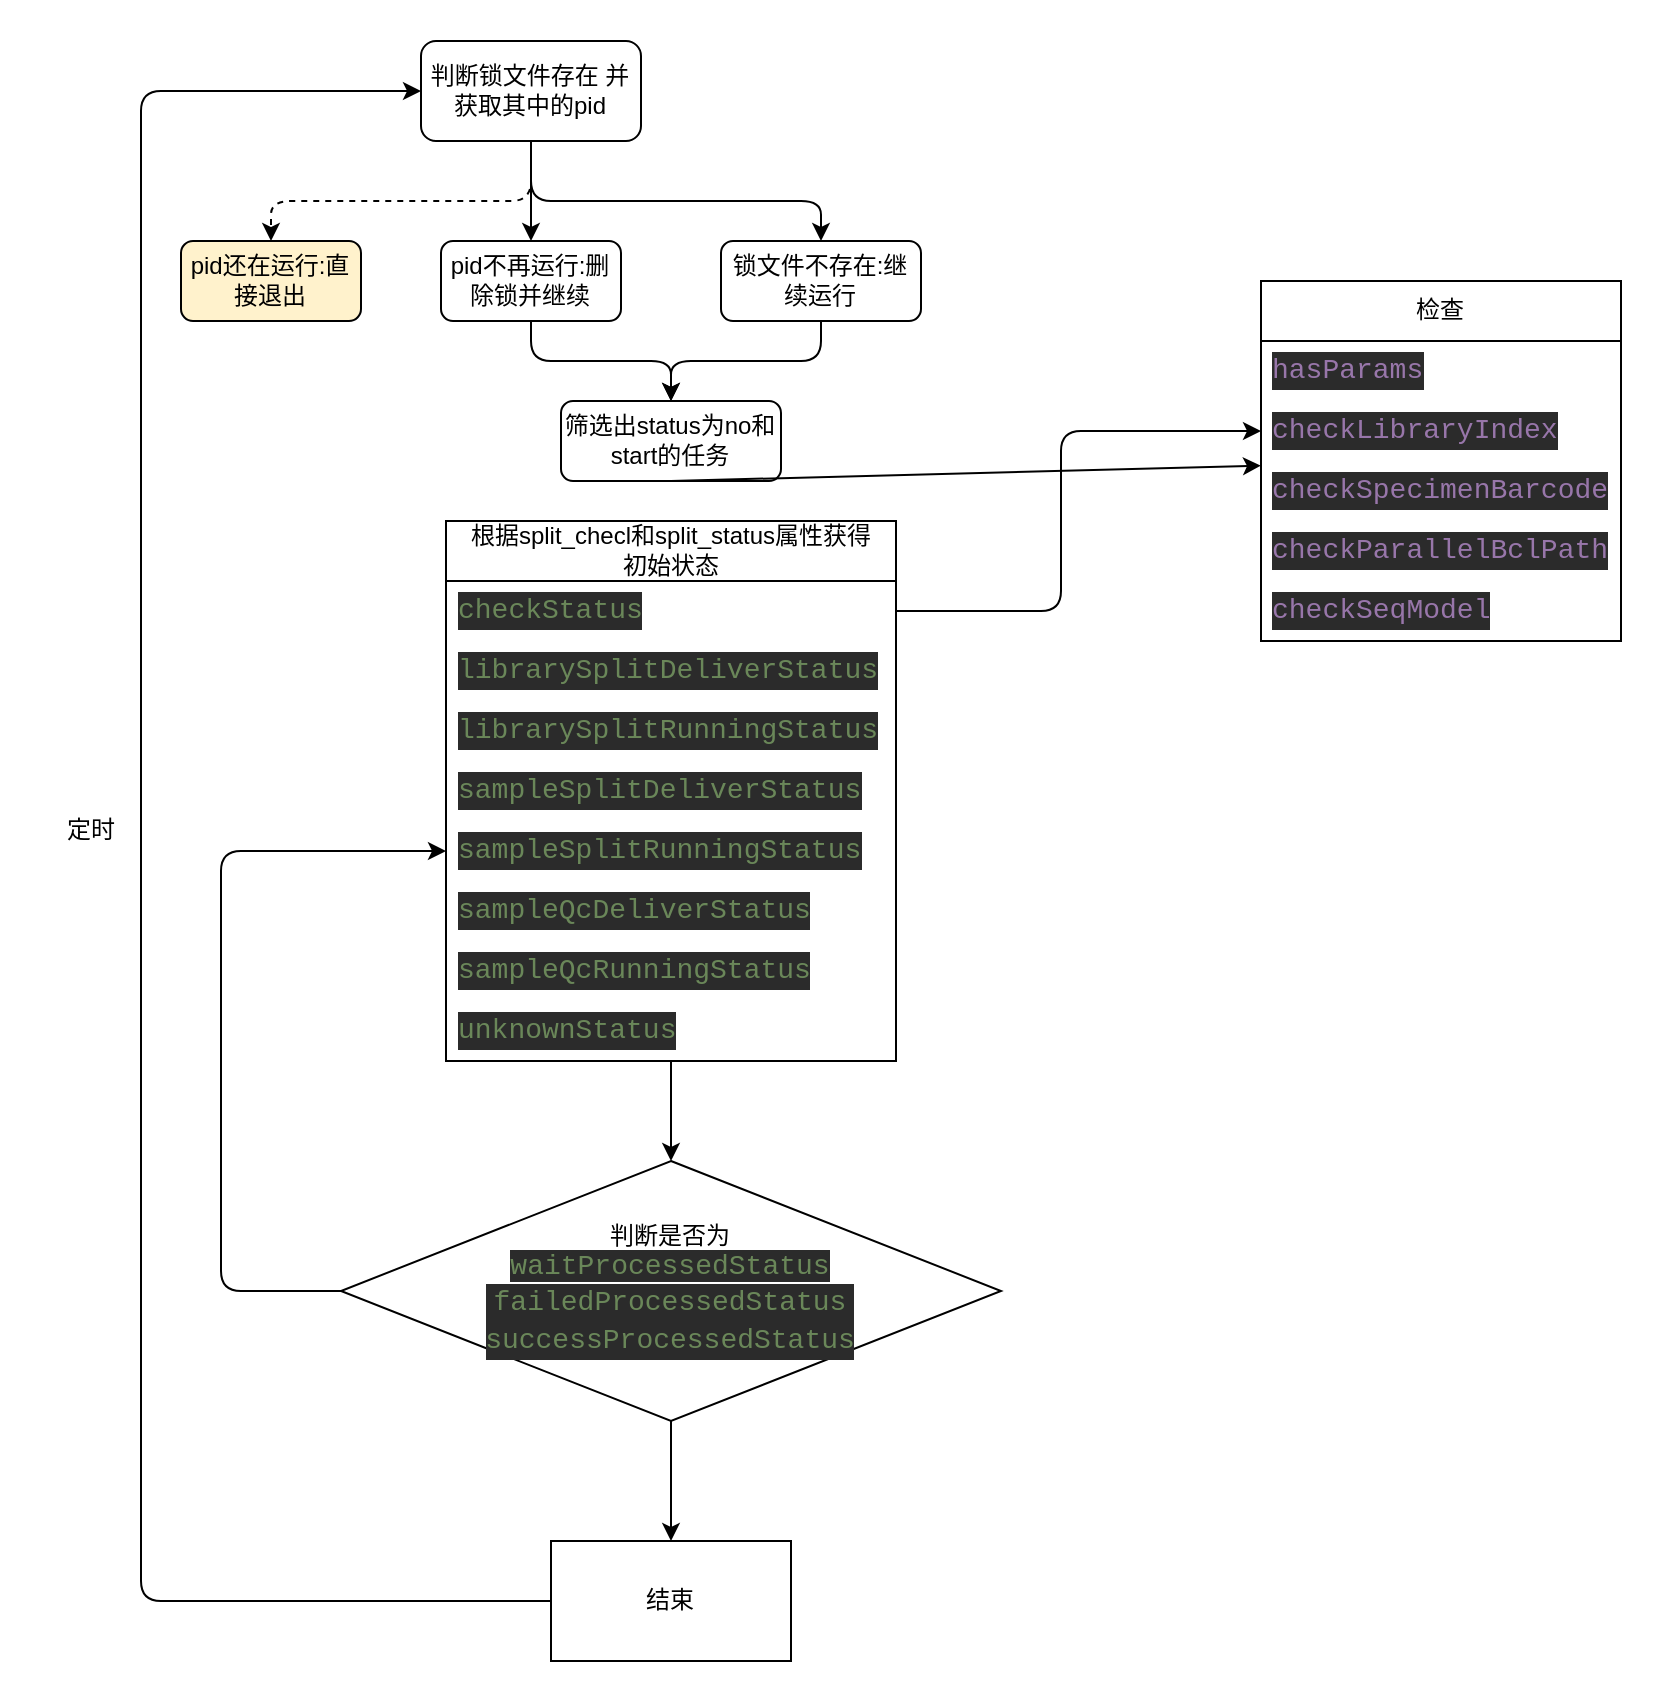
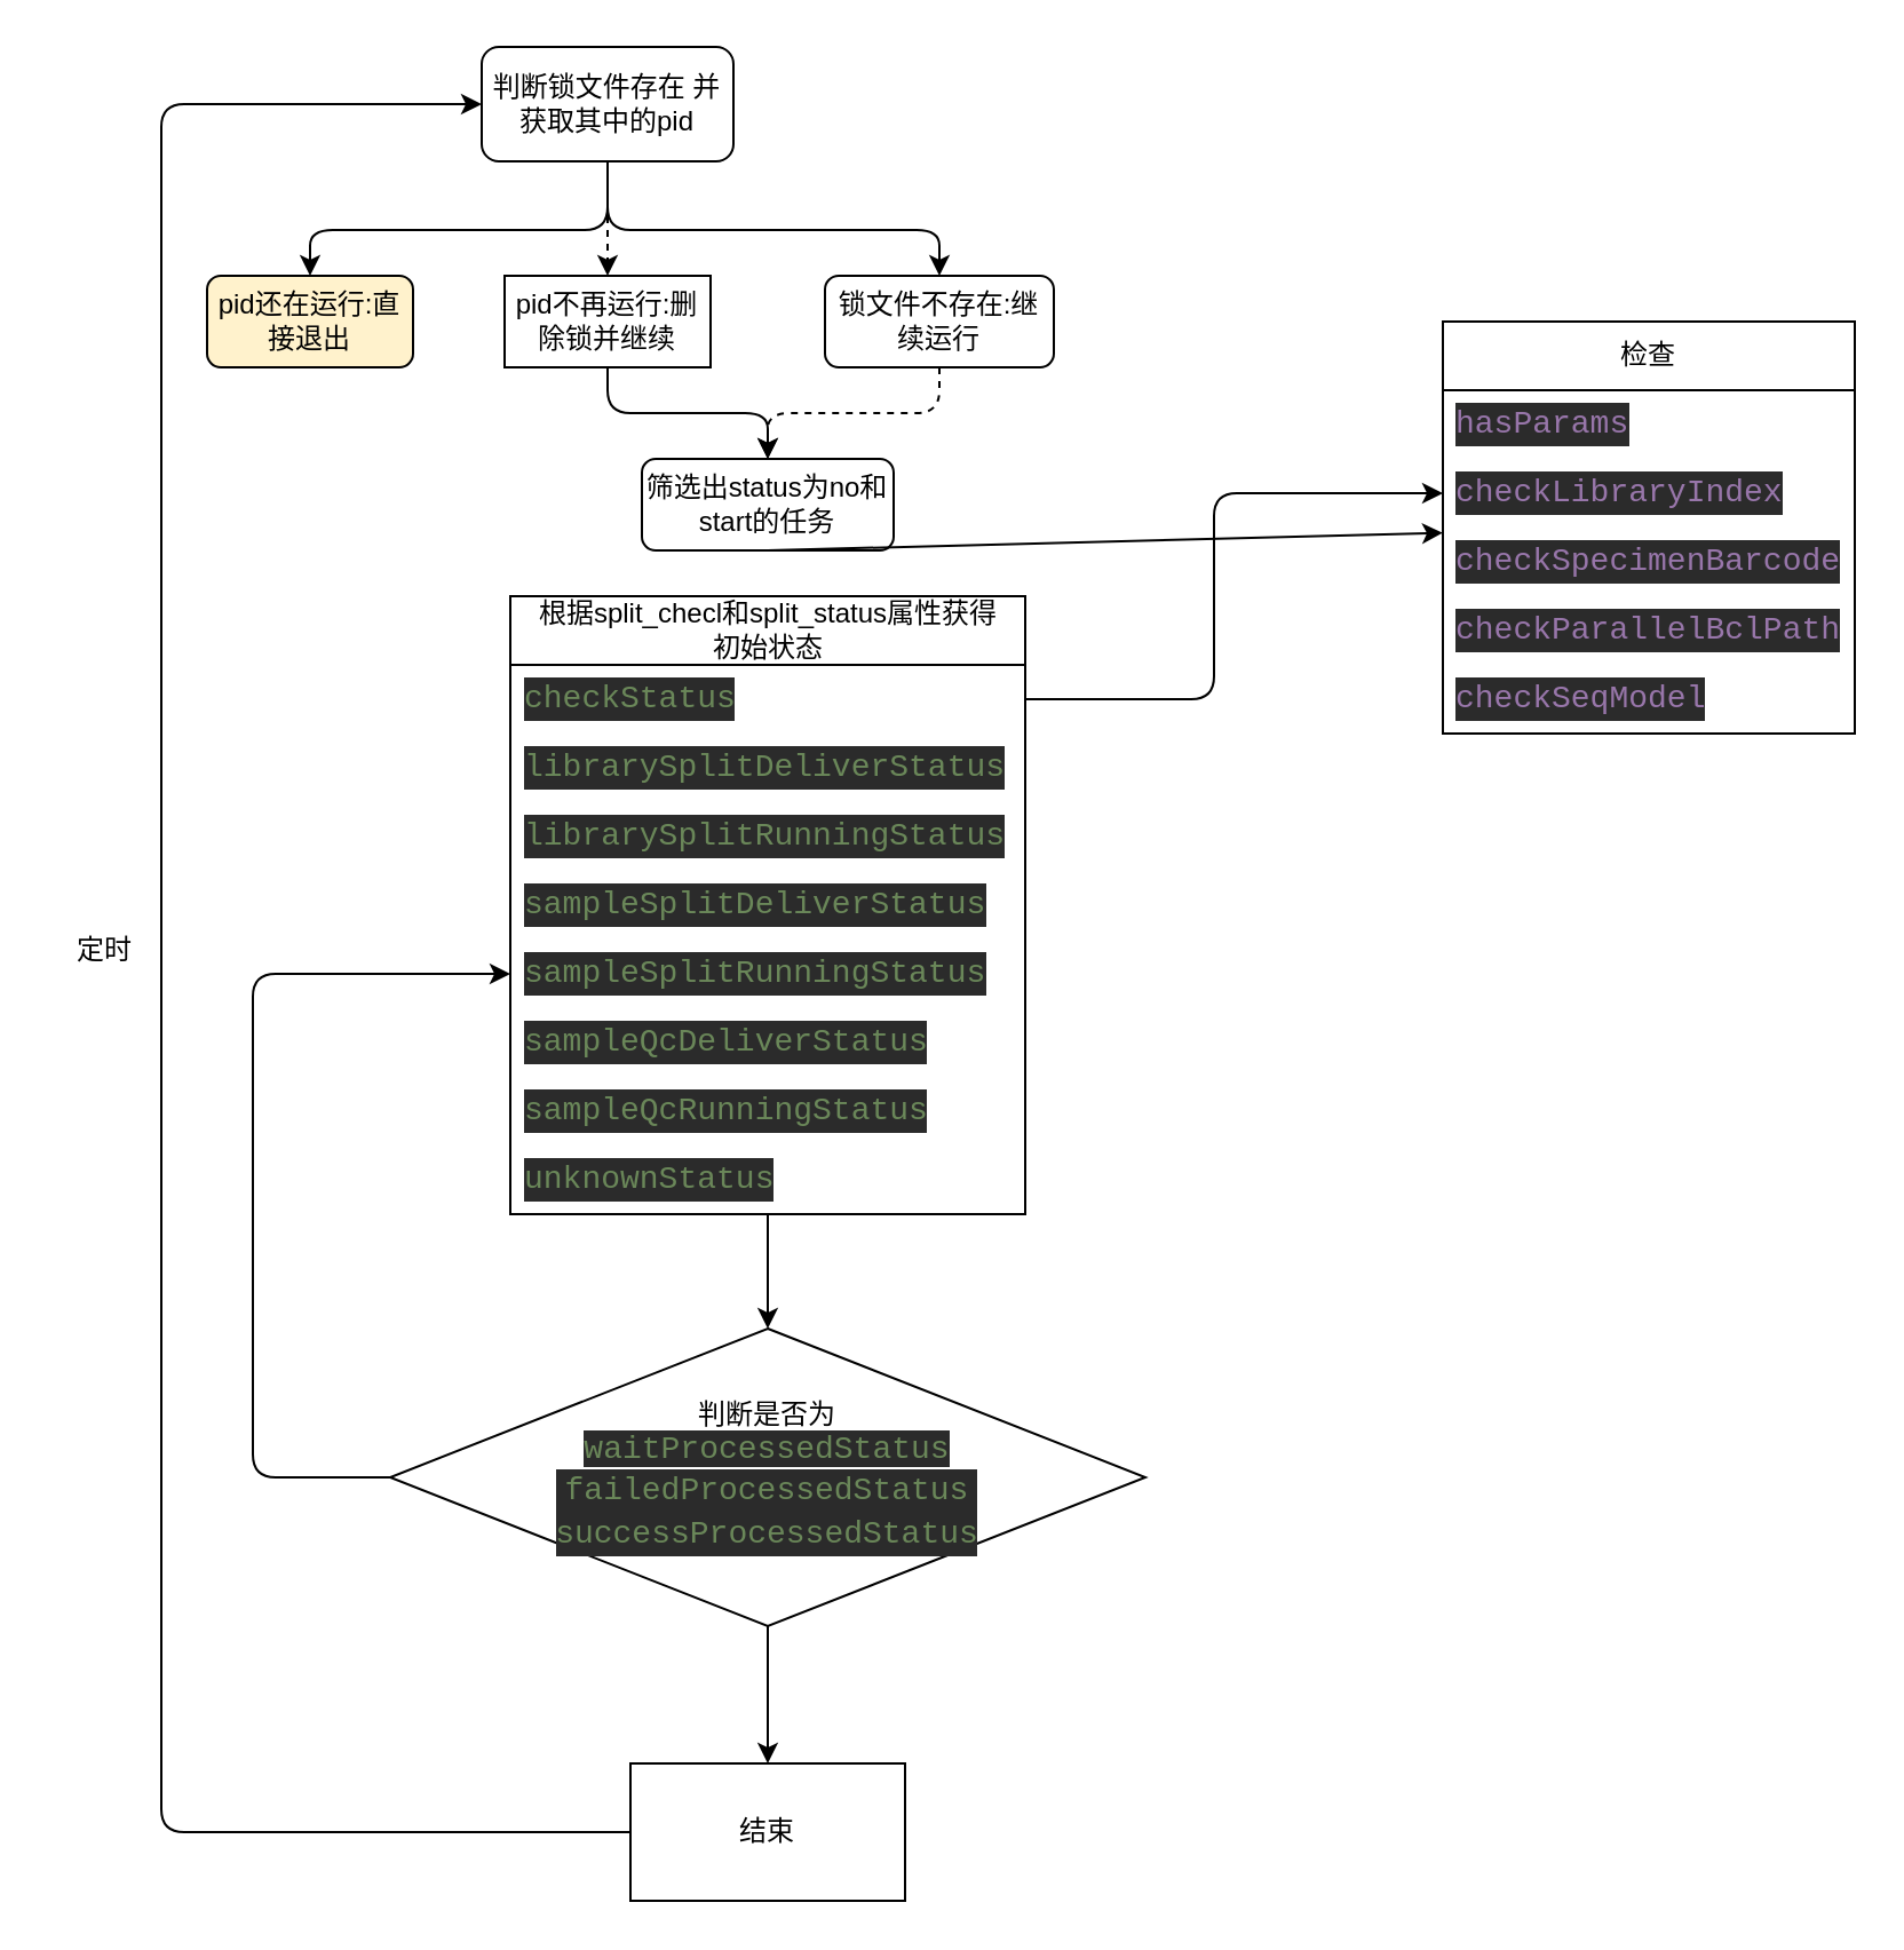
- <mxCell id="7" value="" style="endArrow=classic;html=1;exitX=0.5;exitY=1;exitDx=0;exitDy=0;entryX=0.5;entryY=0;entryDx=0;entryDy=0;dashed=1;" parent="2" source="3" target="4" edge="1"><mxGeometry width="50" height="50" relative="1" as="geometry"><mxPoint x="420" y="220" as="sourcePoint" /><mxPoint x="470" y="170" as="targetPoint" /><Array as="points"><mxPoint x="245" y="80" /><mxPoint x="115" y="80" /></Array></mxGeometry></mxCell>
+ <mxCell id="7" value="" style="endArrow=classic;html=1;exitX=0.5;exitY=1;exitDx=0;exitDy=0;entryX=0.5;entryY=0;entryDx=0;entryDy=0;" parent="2" source="3" target="4" edge="1"><mxGeometry width="50" height="50" relative="1" as="geometry"><mxPoint x="420" y="220" as="sourcePoint" /><mxPoint x="470" y="170" as="targetPoint" /><Array as="points"><mxPoint x="245" y="80" /><mxPoint x="115" y="80" /></Array></mxGeometry></mxCell>
- <mxCell id="8" value="" style="endArrow=classic;html=1;exitX=0.5;exitY=1;exitDx=0;exitDy=0;entryX=0.5;entryY=0;entryDx=0;entryDy=0;" parent="2" source="3" target="5" edge="1"><mxGeometry width="50" height="50" relative="1" as="geometry"><mxPoint x="420" y="200" as="sourcePoint" /><mxPoint x="470" y="150" as="targetPoint" /></mxGeometry></mxCell>
+ <mxCell id="8" value="" style="endArrow=classic;html=1;exitX=0.5;exitY=1;exitDx=0;exitDy=0;entryX=0.5;entryY=0;entryDx=0;entryDy=0;dashed=1;" parent="2" source="3" target="5" edge="1"><mxGeometry width="50" height="50" relative="1" as="geometry"><mxPoint x="420" y="200" as="sourcePoint" /><mxPoint x="470" y="150" as="targetPoint" /></mxGeometry></mxCell>
- <mxCell id="5" value="pid不再运行:删除锁并继续" style="rounded=1;whiteSpace=wrap;html=1;container=0;" parent="2" vertex="1"><mxGeometry x="200" y="100" width="90" height="40" as="geometry" /></mxCell>
+ <mxCell id="5" value="pid不再运行:删除锁并继续" style="whiteSpace=wrap;html=1;container=0;rounded=0;" parent="2" vertex="1"><mxGeometry x="200" y="100" width="90" height="40" as="geometry" /></mxCell>
- <mxCell id="12" value="" style="endArrow=classic;html=1;exitX=0.5;exitY=1;exitDx=0;exitDy=0;entryX=0.5;entryY=0;entryDx=0;entryDy=0;" parent="2" source="6" target="10" edge="1"><mxGeometry width="50" height="50" relative="1" as="geometry"><mxPoint x="460" y="210" as="sourcePoint" /><mxPoint x="510" y="160" as="targetPoint" /><Array as="points"><mxPoint x="390" y="160" /><mxPoint x="315" y="160" /></Array></mxGeometry></mxCell>
+ <mxCell id="12" value="" style="endArrow=classic;html=1;exitX=0.5;exitY=1;exitDx=0;exitDy=0;entryX=0.5;entryY=0;entryDx=0;entryDy=0;dashed=1;" parent="2" source="6" target="10" edge="1"><mxGeometry width="50" height="50" relative="1" as="geometry"><mxPoint x="460" y="210" as="sourcePoint" /><mxPoint x="510" y="160" as="targetPoint" /><Array as="points"><mxPoint x="390" y="160" /><mxPoint x="315" y="160" /></Array></mxGeometry></mxCell>
